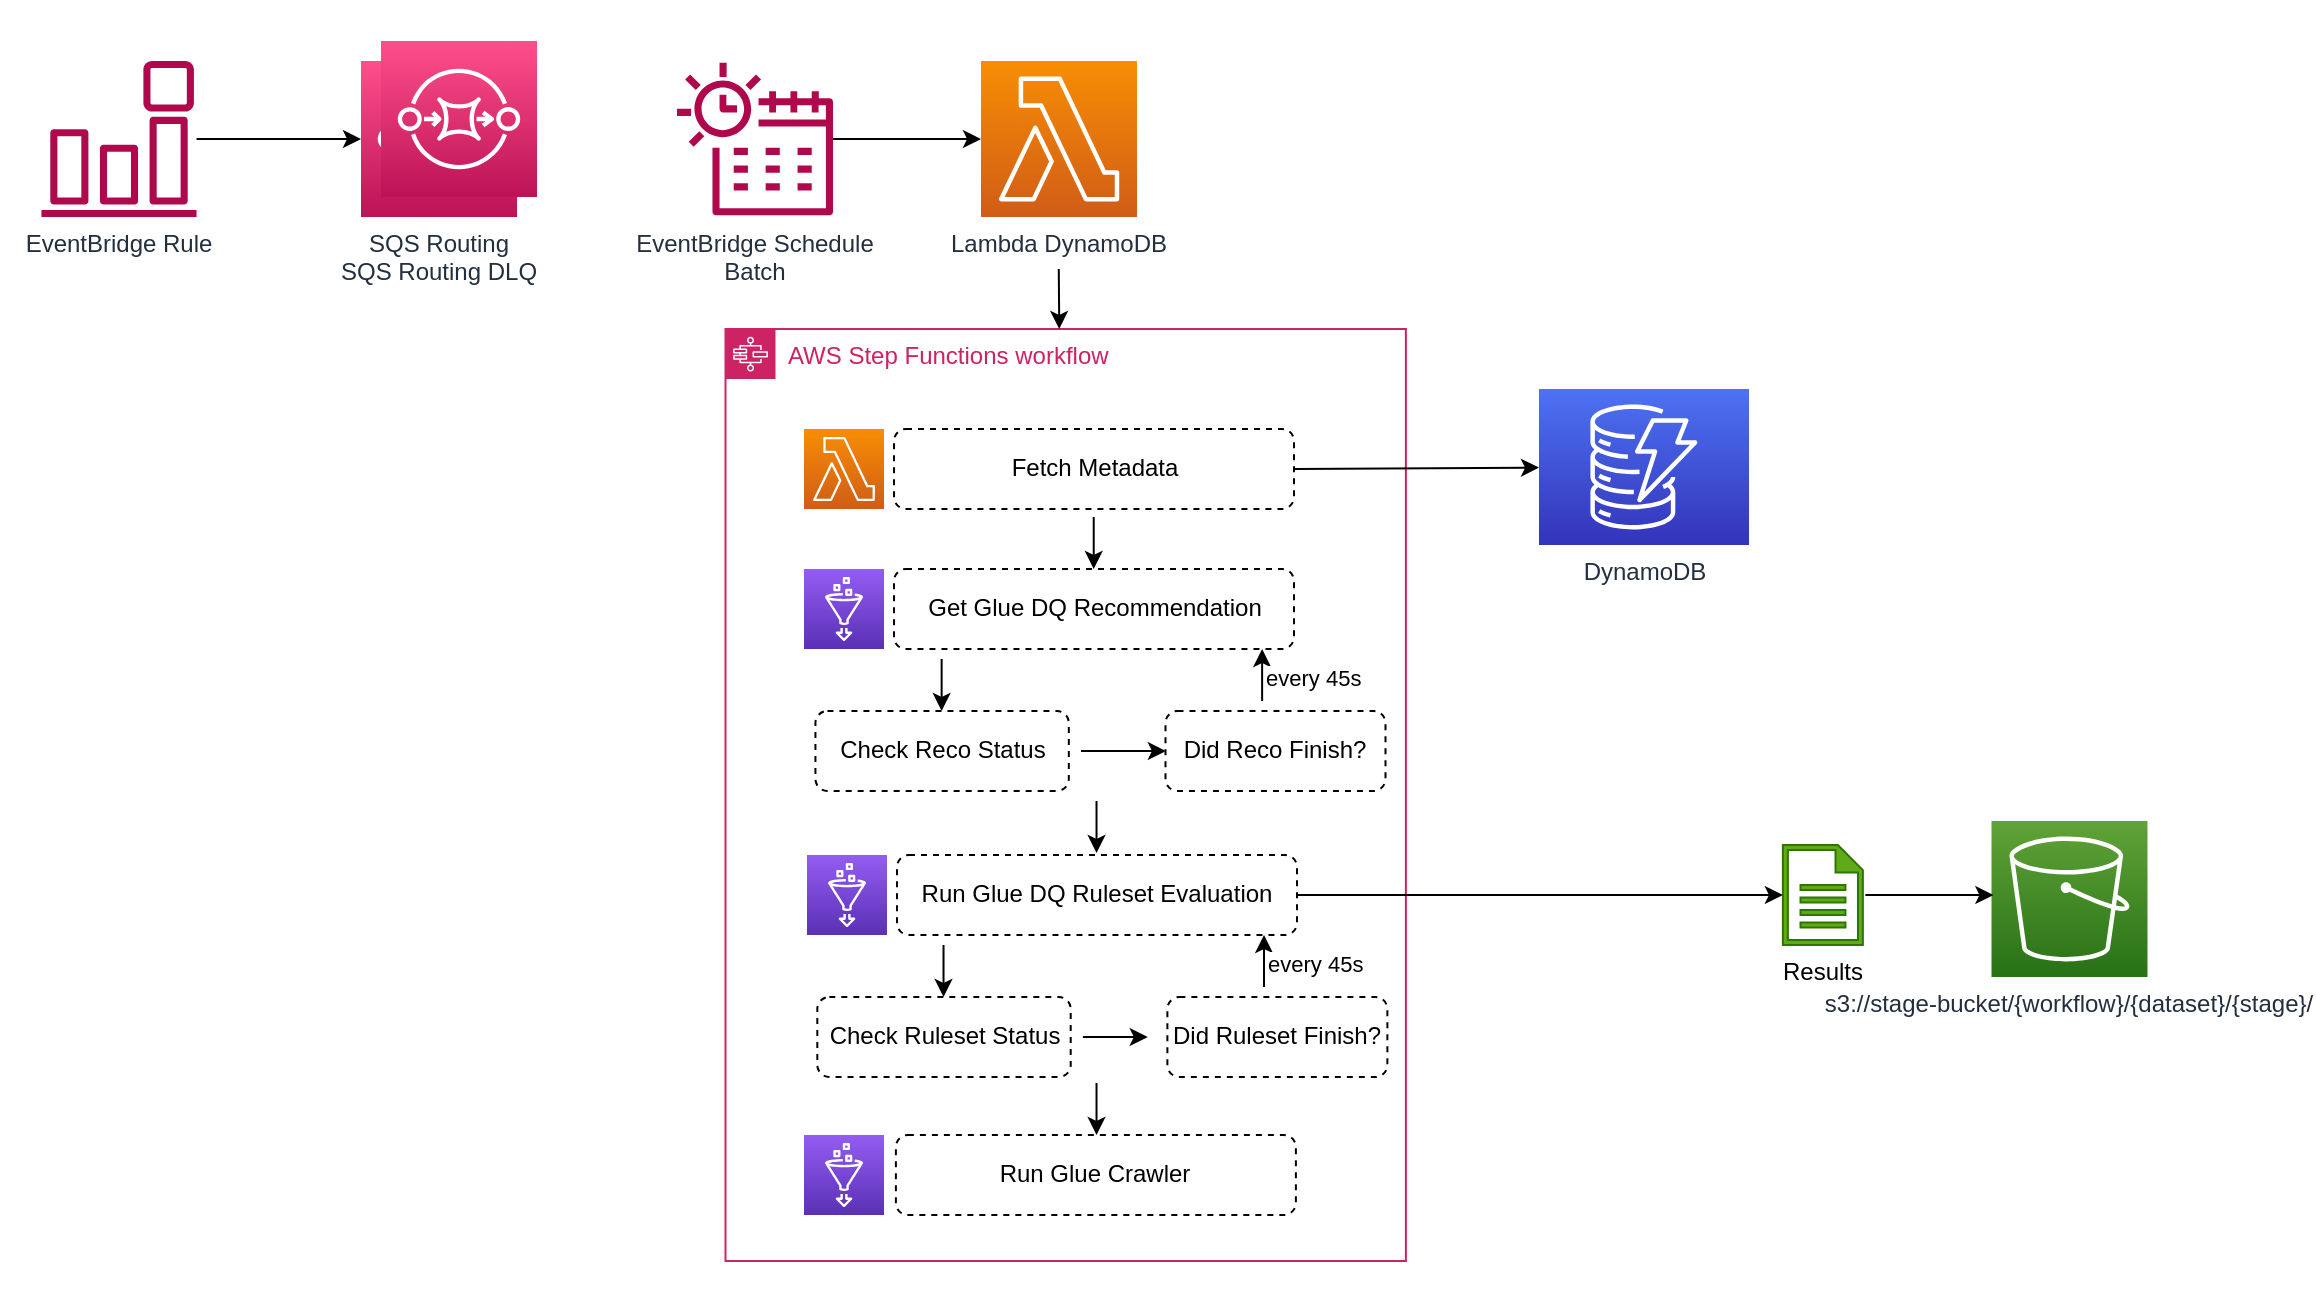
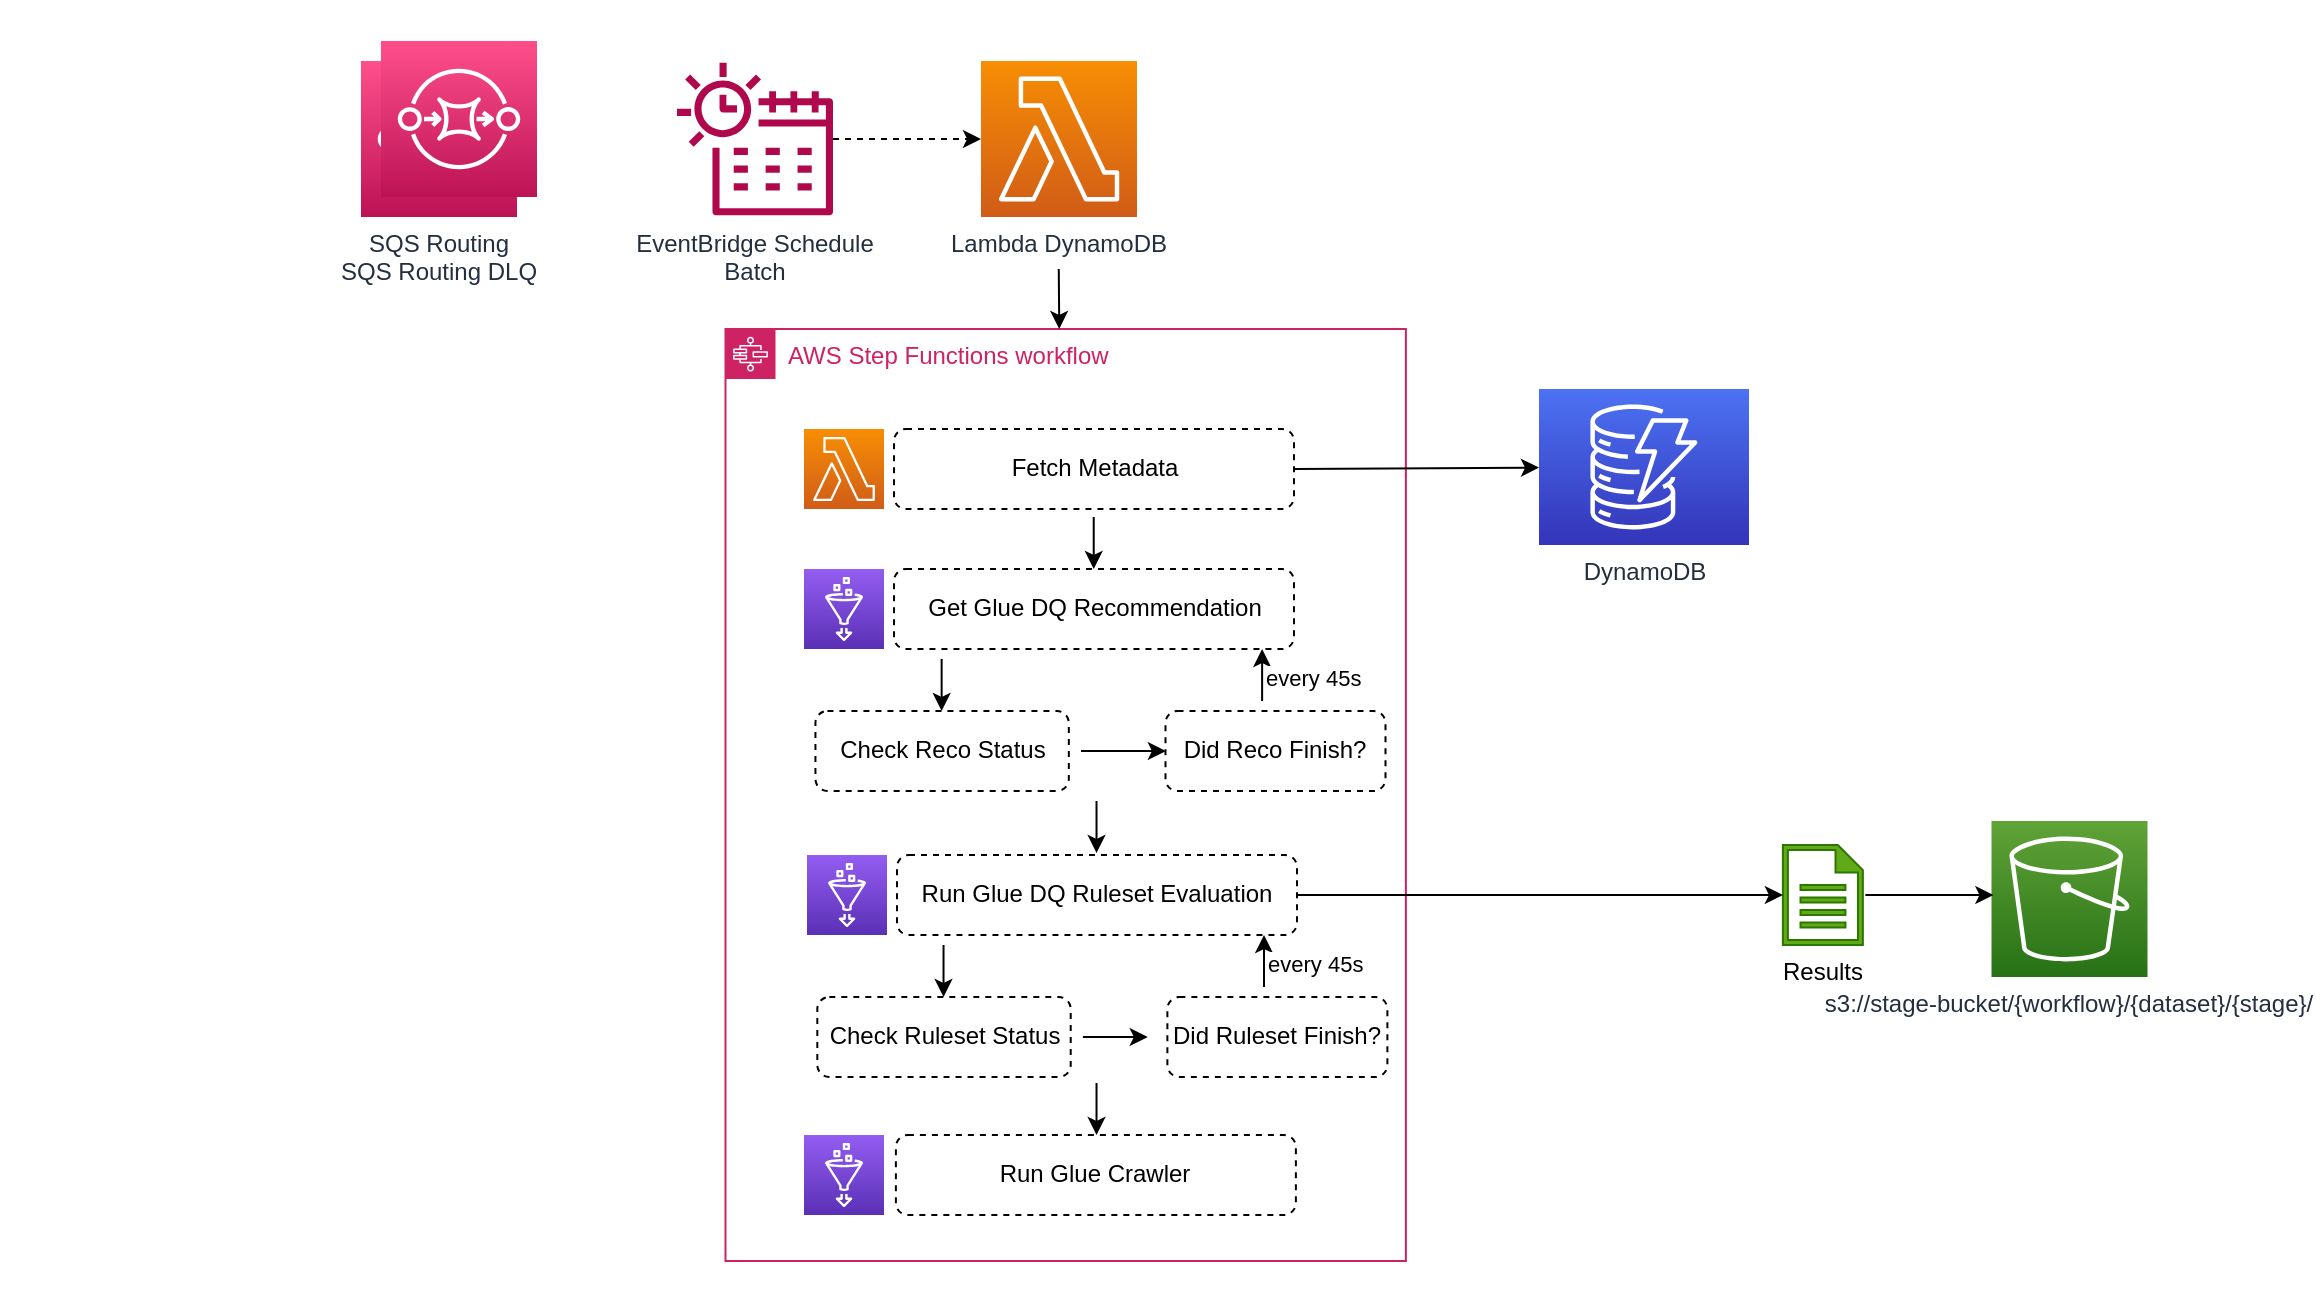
- <mxCell id="39" value="EventBridge Rule" style="sketch=0;outlineConnect=0;fontColor=#232F3E;gradientColor=none;fillColor=#B0084D;strokeColor=none;dashed=0;verticalLabelPosition=bottom;verticalAlign=top;align=center;html=1;fontSize=12;fontStyle=0;aspect=fixed;pointerEvents=1;shape=mxgraph.aws4.event_event_based;" vertex="1" parent="1"><mxGeometry x="20" y="30" width="78" height="78" as="geometry" /></mxCell>
- <mxCell id="40" value="" style="endArrow=classic;html=1;rounded=0;entryX=0;entryY=0.5;entryDx=0;entryDy=0;entryPerimeter=0;fontStyle=0" edge="1" parent="1" source="39" target="37"><mxGeometry width="50" height="50" relative="1" as="geometry"><mxPoint x="300" y="150" as="sourcePoint" /><mxPoint x="350" y="100" as="targetPoint" /></mxGeometry></mxCell>
- <mxCell id="34" value="" style="endArrow=classic;html=1;rounded=0;entryX=0;entryY=0.5;entryDx=0;entryDy=0;entryPerimeter=0;fontStyle=0" edge="1" parent="1" source="36" target="33"><mxGeometry width="50" height="50" relative="1" as="geometry"><mxPoint x="415.893" y="69" as="sourcePoint" /><mxPoint x="708" y="120" as="targetPoint" /></mxGeometry></mxCell>
+ <mxCell id="34" value="" style="endArrow=classic;html=1;rounded=0;entryX=0;entryY=0.5;entryDx=0;entryDy=0;entryPerimeter=0;fontStyle=0;dashed=1;" edge="1" parent="1" source="36" target="33"><mxGeometry width="50" height="50" relative="1" as="geometry"><mxPoint x="415.893" y="69" as="sourcePoint" /><mxPoint x="708" y="120" as="targetPoint" /></mxGeometry></mxCell>
